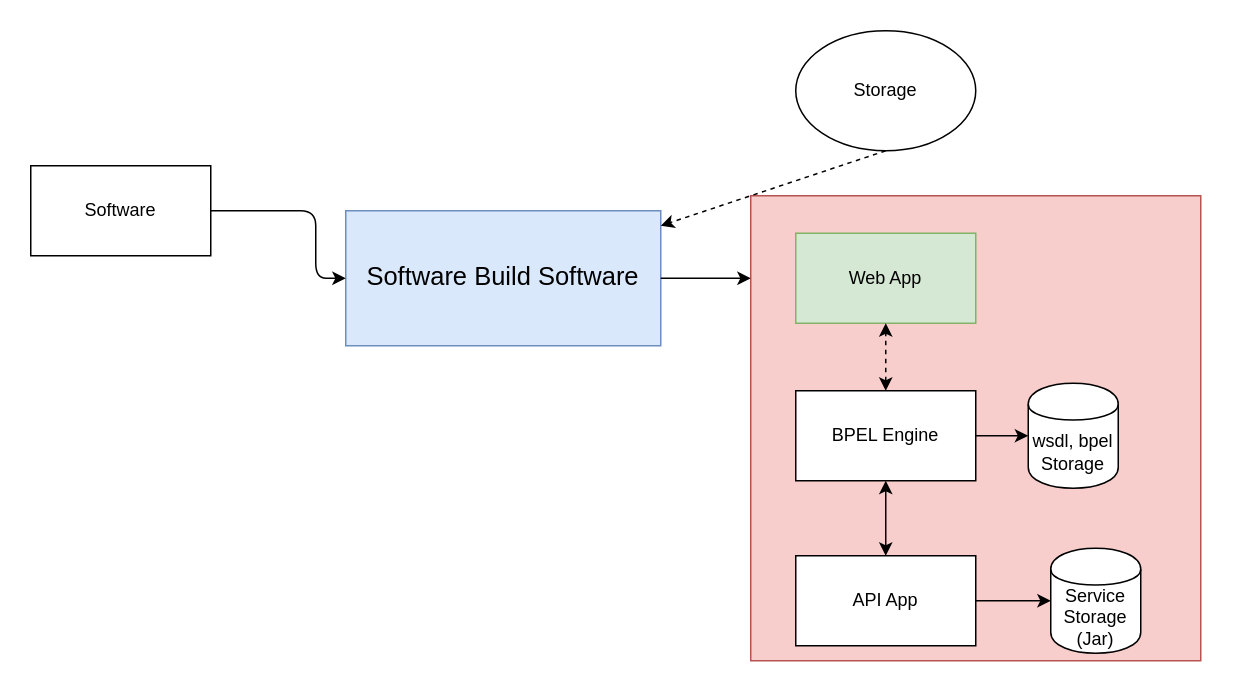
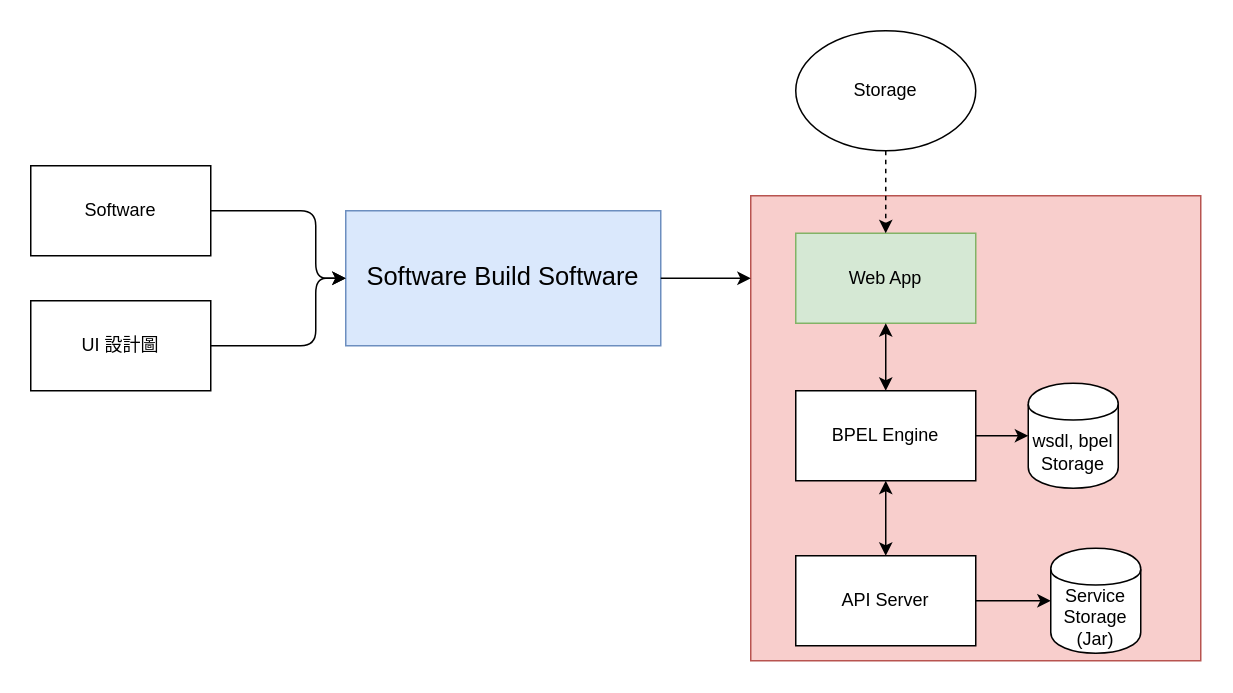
- <mxCell id="11" value="" style="endArrow=classic;html=1;exitX=0.5;exitY=1;exitDx=0;exitDy=0;dashed=1;" parent="1" source="10" target="3" edge="1"><mxGeometry width="50" height="50" relative="1" as="geometry"><mxPoint x="550" y="280" as="sourcePoint" /><mxPoint x="600" y="230" as="targetPoint" /></mxGeometry></mxCell>
+ <mxCell id="11" value="" style="endArrow=classic;html=1;exitX=0.5;exitY=1;exitDx=0;exitDy=0;entryX=0.5;entryY=0;entryDx=0;entryDy=0;dashed=1;" parent="1" source="10" target="8" edge="1"><mxGeometry width="50" height="50" relative="1" as="geometry"><mxPoint x="550" y="280" as="sourcePoint" /><mxPoint x="600" y="230" as="targetPoint" /></mxGeometry></mxCell>
+ <mxCell id="5" value="UI 設計圖" style="rounded=0;whiteSpace=wrap;html=1;" parent="1" vertex="1"><mxGeometry x="20" y="200" width="120" height="60" as="geometry" /></mxCell>
+ <mxCell id="6" value="" style="endArrow=classic;html=1;exitX=1;exitY=0.5;exitDx=0;exitDy=0;entryX=0;entryY=0.5;entryDx=0;entryDy=0;" parent="1" source="5" target="3" edge="1"><mxGeometry width="50" height="50" relative="1" as="geometry"><mxPoint x="350" y="280" as="sourcePoint" /><mxPoint x="400" y="230" as="targetPoint" /><Array as="points"><mxPoint x="210" y="230" /><mxPoint x="210" y="185" /></Array></mxGeometry></mxCell>
- <mxCell id="14" value="" style="endArrow=classic;startArrow=classic;html=1;entryX=0.5;entryY=1;entryDx=0;entryDy=0;exitX=0.5;exitY=0;exitDx=0;exitDy=0;dashed=1;" parent="1" source="12" target="8" edge="1"><mxGeometry width="50" height="50" relative="1" as="geometry"><mxPoint x="550" y="280" as="sourcePoint" /><mxPoint x="600" y="230" as="targetPoint" /></mxGeometry></mxCell>
+ <mxCell id="14" value="" style="endArrow=classic;startArrow=classic;html=1;entryX=0.5;entryY=1;entryDx=0;entryDy=0;exitX=0.5;exitY=0;exitDx=0;exitDy=0;" parent="1" source="12" target="8" edge="1"><mxGeometry width="50" height="50" relative="1" as="geometry"><mxPoint x="550" y="280" as="sourcePoint" /><mxPoint x="600" y="230" as="targetPoint" /></mxGeometry></mxCell>
- <mxCell id="13" value="API App" style="rounded=0;whiteSpace=wrap;html=1;" parent="1" vertex="1"><mxGeometry x="530" y="370" width="120" height="60" as="geometry" /></mxCell>
+ <mxCell id="13" value="API Server" style="rounded=0;whiteSpace=wrap;html=1;" parent="1" vertex="1"><mxGeometry x="530" y="370" width="120" height="60" as="geometry" /></mxCell>
